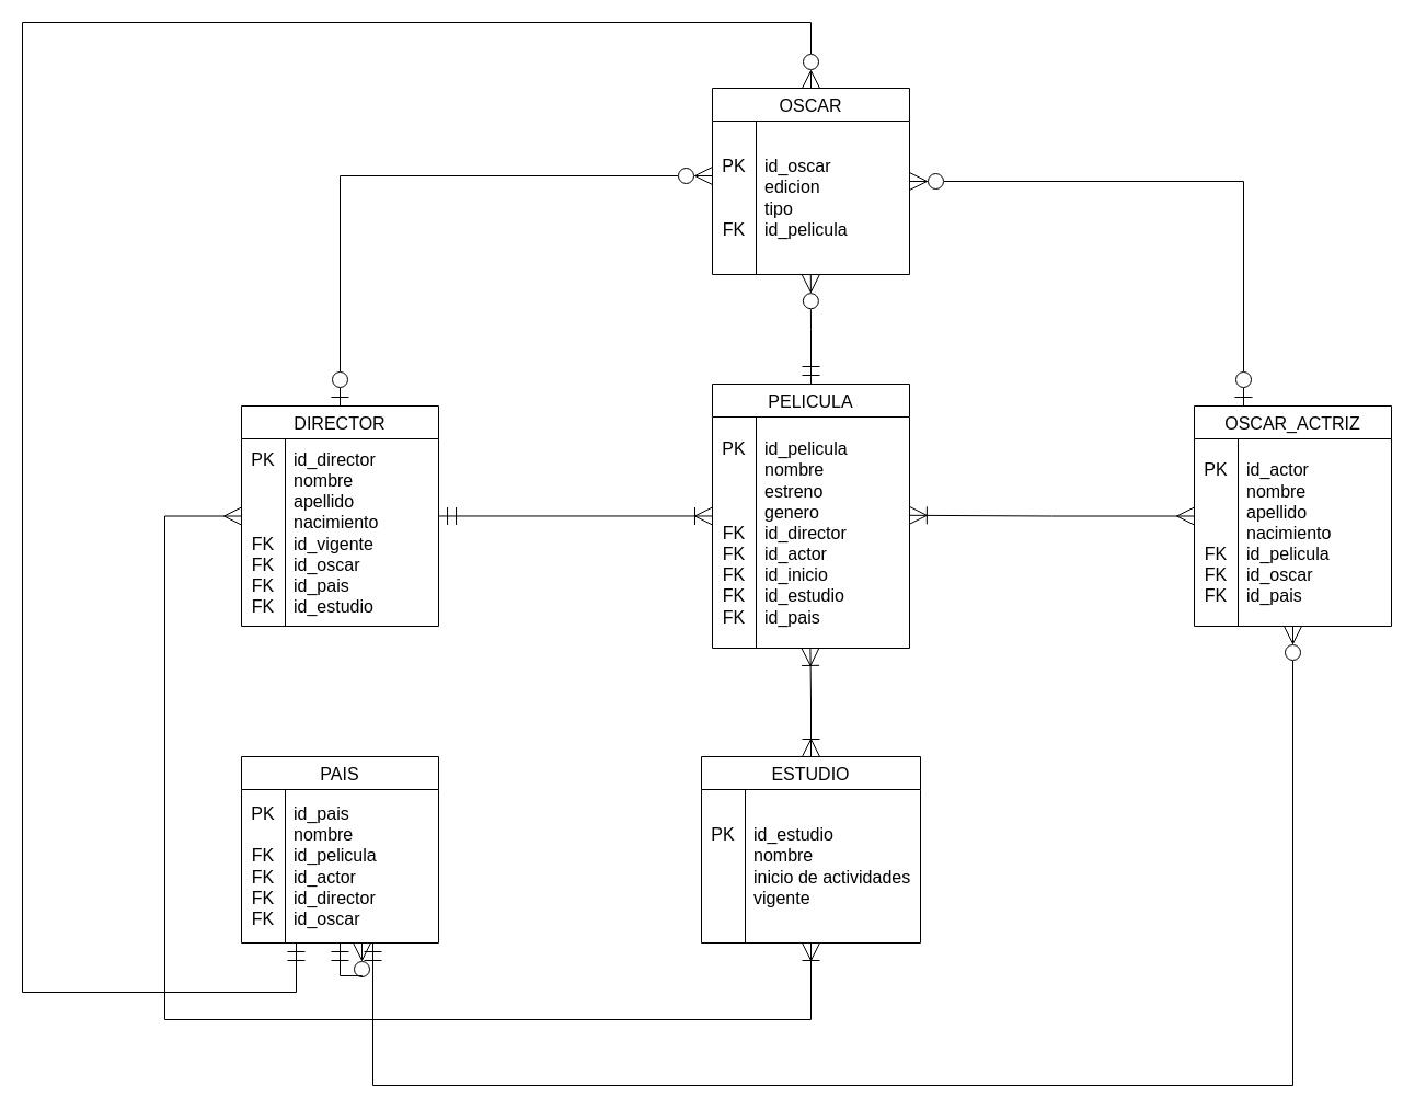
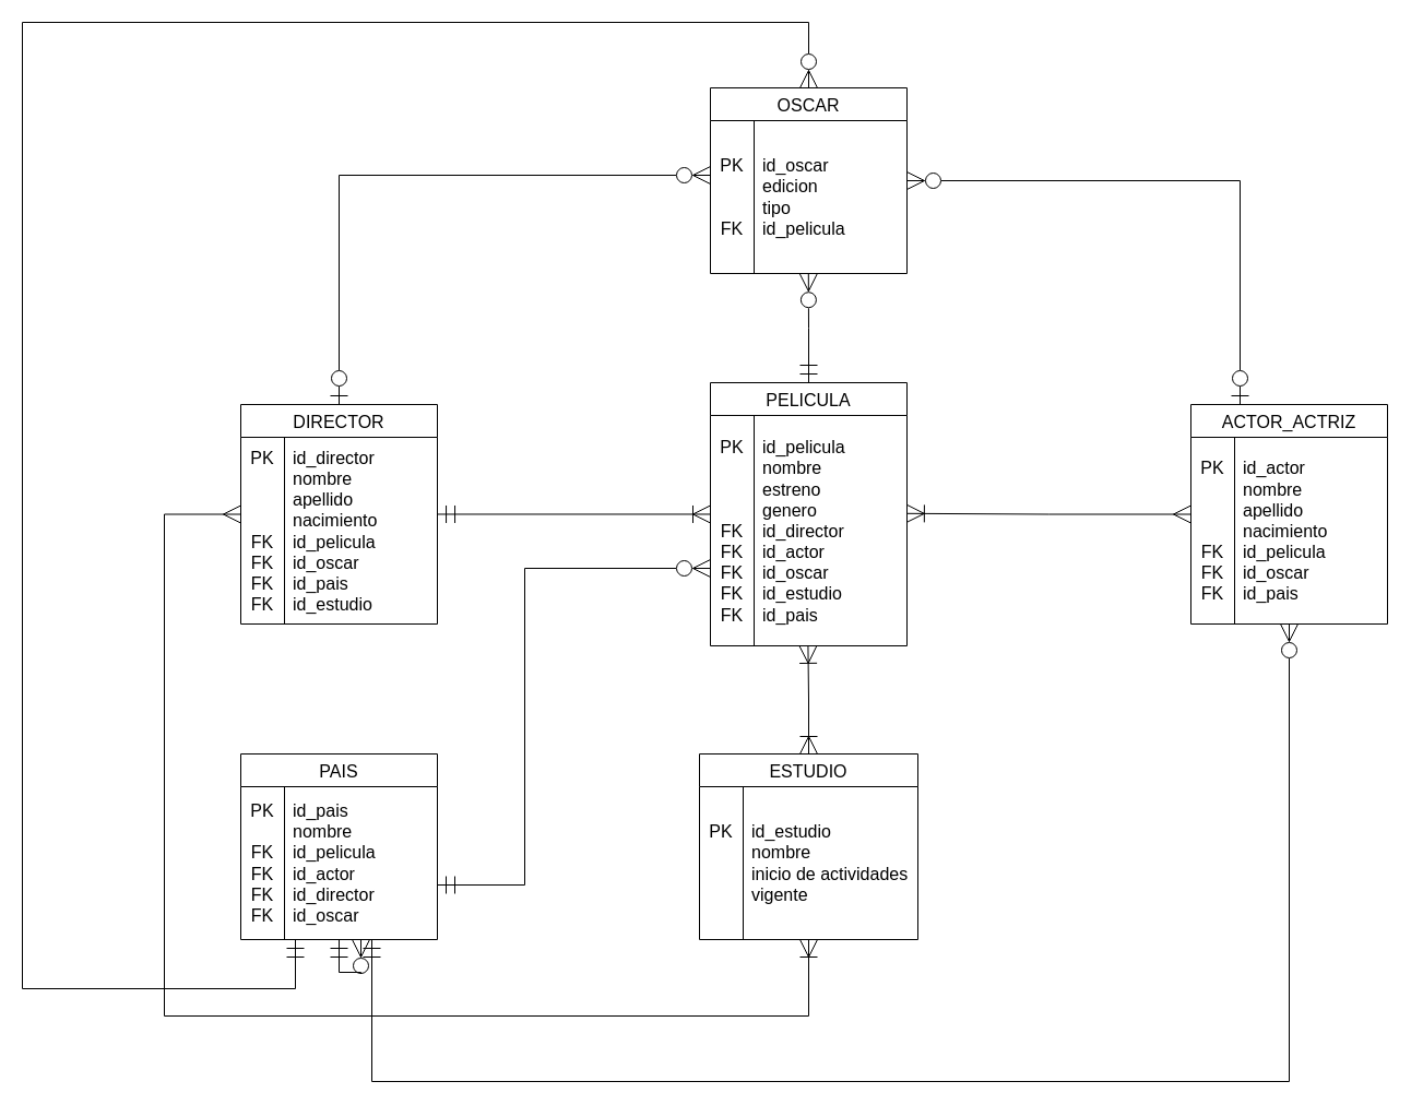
- <mxCell id="9" value="OSCAR_ACTRIZ" style="shape=table;startSize=30;container=1;collapsible=0;childLayout=tableLayout;fixedRows=1;rowLines=0;fontStyle=0;strokeColor=default;fontSize=16;" parent="1" vertex="1"><mxGeometry x="1090" y="370" width="180" height="201" as="geometry" /></mxCell>
+ <mxCell id="9" value="ACTOR_ACTRIZ" style="shape=table;startSize=30;container=1;collapsible=0;childLayout=tableLayout;fixedRows=1;rowLines=0;fontStyle=0;strokeColor=default;fontSize=16;" parent="1" vertex="1"><mxGeometry x="1090" y="370" width="180" height="201" as="geometry" /></mxCell>
- <mxCell id="18" value="id_director&lt;div&gt;nombre&lt;/div&gt;&lt;div&gt;apellido&lt;/div&gt;&lt;div&gt;nacimiento&lt;/div&gt;&lt;div&gt;&lt;span style=&quot;background-color: initial;&quot;&gt;id_vigente&lt;/span&gt;&lt;br&gt;&lt;/div&gt;&lt;div&gt;&lt;span style=&quot;background-color: initial;&quot;&gt;id_oscar&lt;/span&gt;&lt;br&gt;&lt;/div&gt;&lt;div&gt;id_pais&lt;/div&gt;&lt;div&gt;id_estudio&lt;/div&gt;" style="shape=partialRectangle;html=1;whiteSpace=wrap;connectable=0;fillColor=none;top=0;left=0;bottom=0;right=0;align=left;spacingLeft=6;overflow=hidden;strokeColor=inherit;fontSize=16;" parent="16" vertex="1"><mxGeometry x="40" width="140" height="171" as="geometry"><mxRectangle width="140" height="171" as="alternateBounds" /></mxGeometry></mxCell>
+ <mxCell id="18" value="id_director&lt;div&gt;nombre&lt;/div&gt;&lt;div&gt;apellido&lt;/div&gt;&lt;div&gt;nacimiento&lt;/div&gt;&lt;div&gt;&lt;span style=&quot;background-color: initial;&quot;&gt;id_pelicula&lt;/span&gt;&lt;br&gt;&lt;/div&gt;&lt;div&gt;&lt;span style=&quot;background-color: initial;&quot;&gt;id_oscar&lt;/span&gt;&lt;br&gt;&lt;/div&gt;&lt;div&gt;id_pais&lt;/div&gt;&lt;div&gt;id_estudio&lt;/div&gt;" style="shape=partialRectangle;html=1;whiteSpace=wrap;connectable=0;fillColor=none;top=0;left=0;bottom=0;right=0;align=left;spacingLeft=6;overflow=hidden;strokeColor=inherit;fontSize=16;" parent="16" vertex="1"><mxGeometry x="40" width="140" height="171" as="geometry"><mxRectangle width="140" height="171" as="alternateBounds" /></mxGeometry></mxCell>
- <mxCell id="28" value="id_pelicula&lt;div&gt;nombre&lt;/div&gt;&lt;div&gt;estreno&lt;/div&gt;&lt;div&gt;genero&lt;/div&gt;&lt;div&gt;&lt;span style=&quot;background-color: initial;&quot;&gt;id_director&lt;/span&gt;&lt;br&gt;&lt;/div&gt;&lt;div&gt;&lt;span style=&quot;background-color: initial;&quot;&gt;id_actor&lt;/span&gt;&lt;br&gt;&lt;/div&gt;&lt;div&gt;id_inicio&lt;/div&gt;&lt;div&gt;id_estudio&lt;/div&gt;&lt;div&gt;id_pais&lt;/div&gt;" style="shape=partialRectangle;html=1;whiteSpace=wrap;connectable=0;fillColor=none;top=0;left=0;bottom=0;right=0;align=left;spacingLeft=6;overflow=hidden;strokeColor=inherit;fontSize=16;" parent="26" vertex="1"><mxGeometry x="40" width="140" height="211" as="geometry"><mxRectangle width="140" height="211" as="alternateBounds" /></mxGeometry></mxCell>
+ <mxCell id="28" value="id_pelicula&lt;div&gt;nombre&lt;/div&gt;&lt;div&gt;estreno&lt;/div&gt;&lt;div&gt;genero&lt;/div&gt;&lt;div&gt;&lt;span style=&quot;background-color: initial;&quot;&gt;id_director&lt;/span&gt;&lt;br&gt;&lt;/div&gt;&lt;div&gt;&lt;span style=&quot;background-color: initial;&quot;&gt;id_actor&lt;/span&gt;&lt;br&gt;&lt;/div&gt;&lt;div&gt;id_oscar&lt;/div&gt;&lt;div&gt;id_estudio&lt;/div&gt;&lt;div&gt;id_pais&lt;/div&gt;" style="shape=partialRectangle;html=1;whiteSpace=wrap;connectable=0;fillColor=none;top=0;left=0;bottom=0;right=0;align=left;spacingLeft=6;overflow=hidden;strokeColor=inherit;fontSize=16;" parent="26" vertex="1"><mxGeometry x="40" width="140" height="211" as="geometry"><mxRectangle width="140" height="211" as="alternateBounds" /></mxGeometry></mxCell>
+ <mxCell id="24" style="edgeStyle=orthogonalEdgeStyle;rounded=0;orthogonalLoop=1;jettySize=auto;html=1;endArrow=ERmandOne;endFill=0;startArrow=ERzeroToMany;startFill=0;endSize=14;startSize=14;" parent="1" source="25" target="5" edge="1"><mxGeometry relative="1" as="geometry"><Array as="points"><mxPoint x="480" y="520" /><mxPoint x="480" y="810" /></Array></mxGeometry></mxCell>
